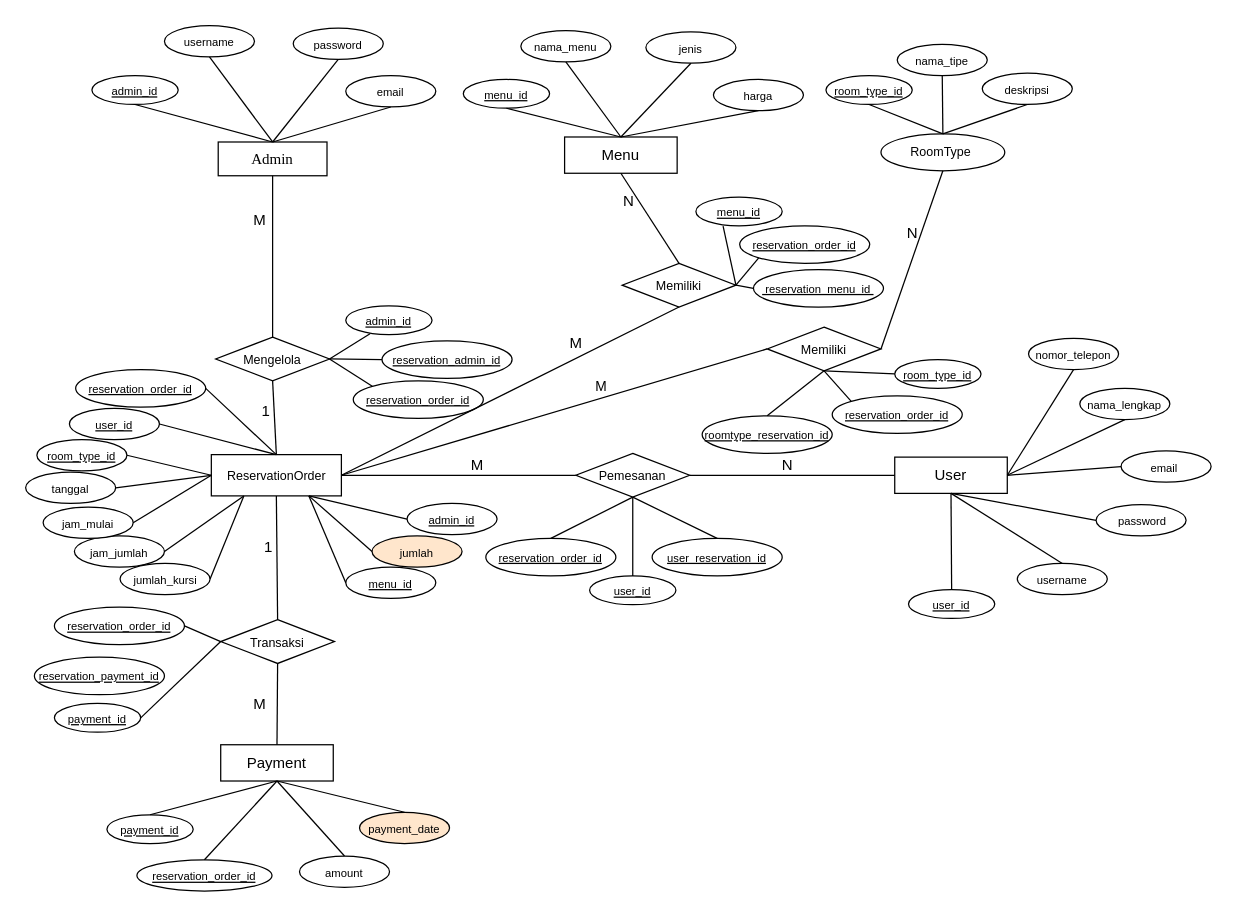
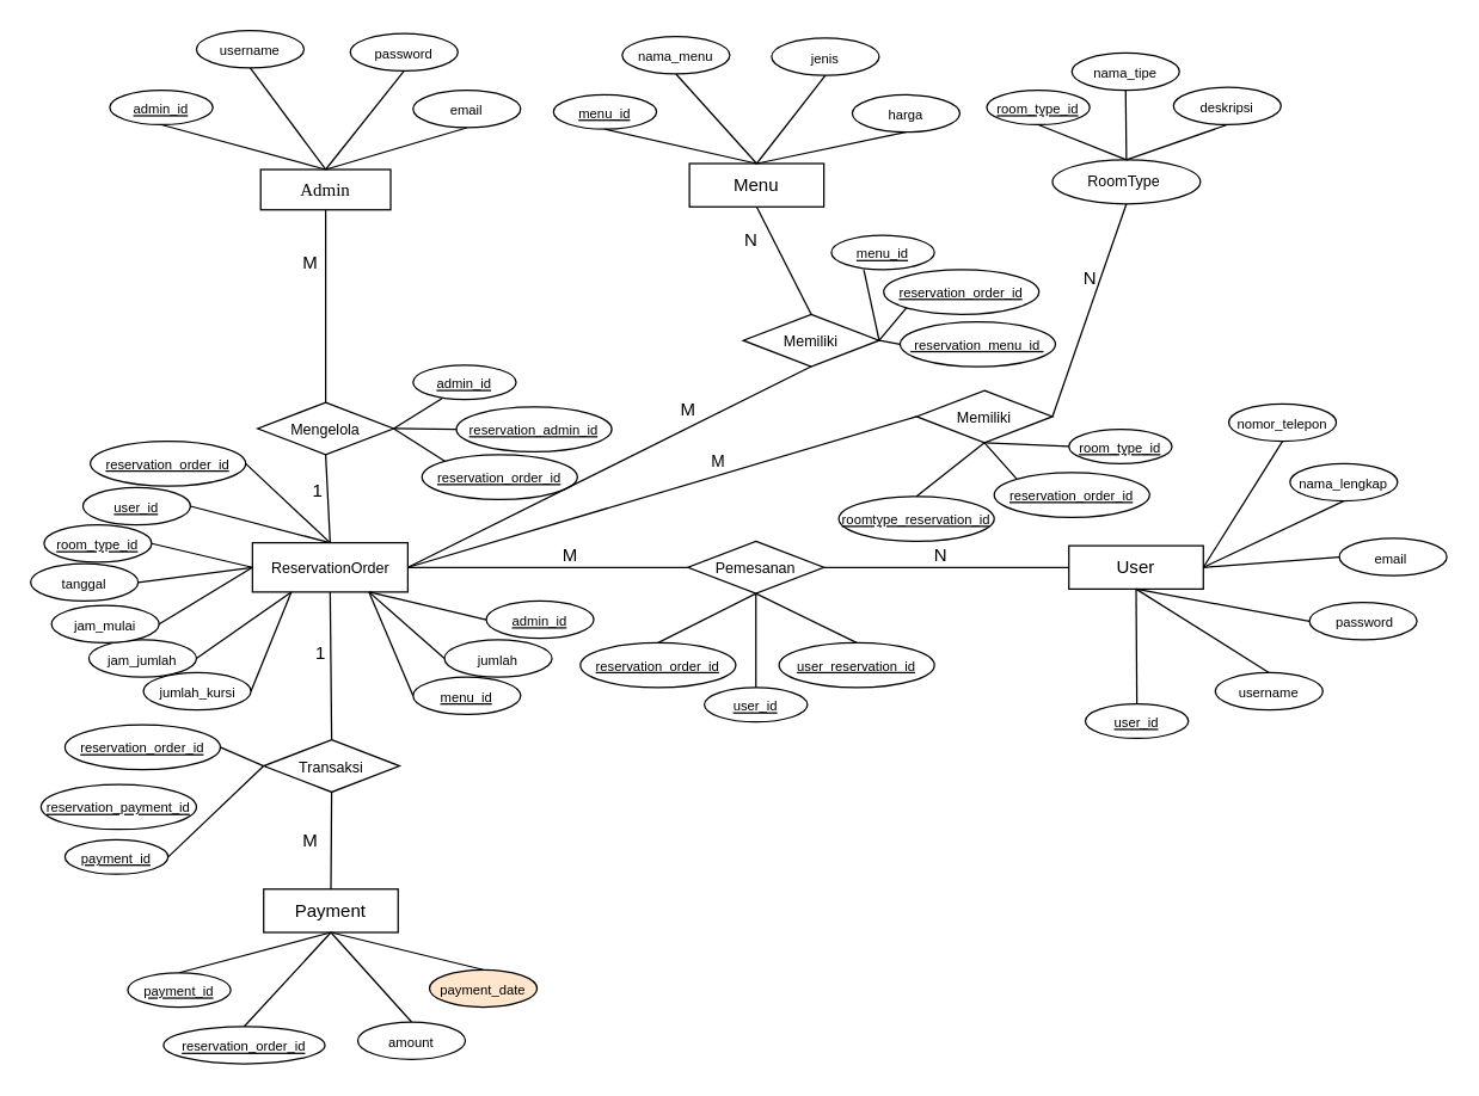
- <mxCell id="5" value="Menu" style="whiteSpace=wrap;html=1;align=center;labelBackgroundColor=none;" parent="1" vertex="1"><mxGeometry x="451" y="109" width="90" height="29" as="geometry" /></mxCell>
+ <mxCell id="5" value="Menu" style="whiteSpace=wrap;html=1;align=center;labelBackgroundColor=none;" parent="1" vertex="1"><mxGeometry x="461" y="109" width="90" height="29" as="geometry" /></mxCell>
- <mxCell id="34" value="&lt;font style=&quot;font-size: 9px;&quot;&gt;jumlah&lt;/font&gt;" style="ellipse;whiteSpace=wrap;html=1;align=center;labelBackgroundColor=none;fillColor=#ffe6cc;" vertex="1" parent="1"><mxGeometry x="297" y="428" width="72" height="25" as="geometry" /></mxCell>
+ <mxCell id="34" value="&lt;font style=&quot;font-size: 9px;&quot;&gt;jumlah&lt;/font&gt;" style="ellipse;whiteSpace=wrap;html=1;align=center;labelBackgroundColor=none;" vertex="1" parent="1"><mxGeometry x="297" y="428" width="72" height="25" as="geometry" /></mxCell>
